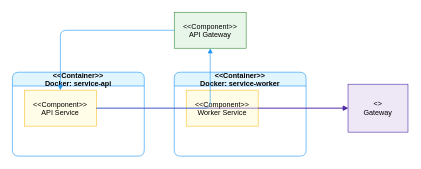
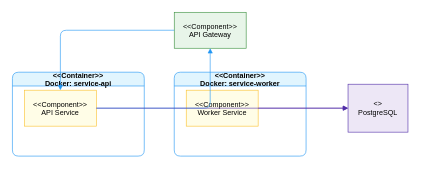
- <mxCell id="7" value="&lt;&lt;Database&gt;&gt;&#10;Gateway" style="shape=database;whiteSpace=wrap;html=1;fillColor=#ede7f6;strokeColor=#512da8;" vertex="1" parent="1"><mxGeometry x="580" y="140" width="100" height="80" as="geometry" /></mxCell>
+ <mxCell id="7" value="&lt;&lt;Database&gt;&gt;&#10;PostgreSQL" style="shape=database;whiteSpace=wrap;html=1;fillColor=#ede7f6;strokeColor=#512da8;" vertex="1" parent="1"><mxGeometry x="580" y="140" width="100" height="80" as="geometry" /></mxCell>
